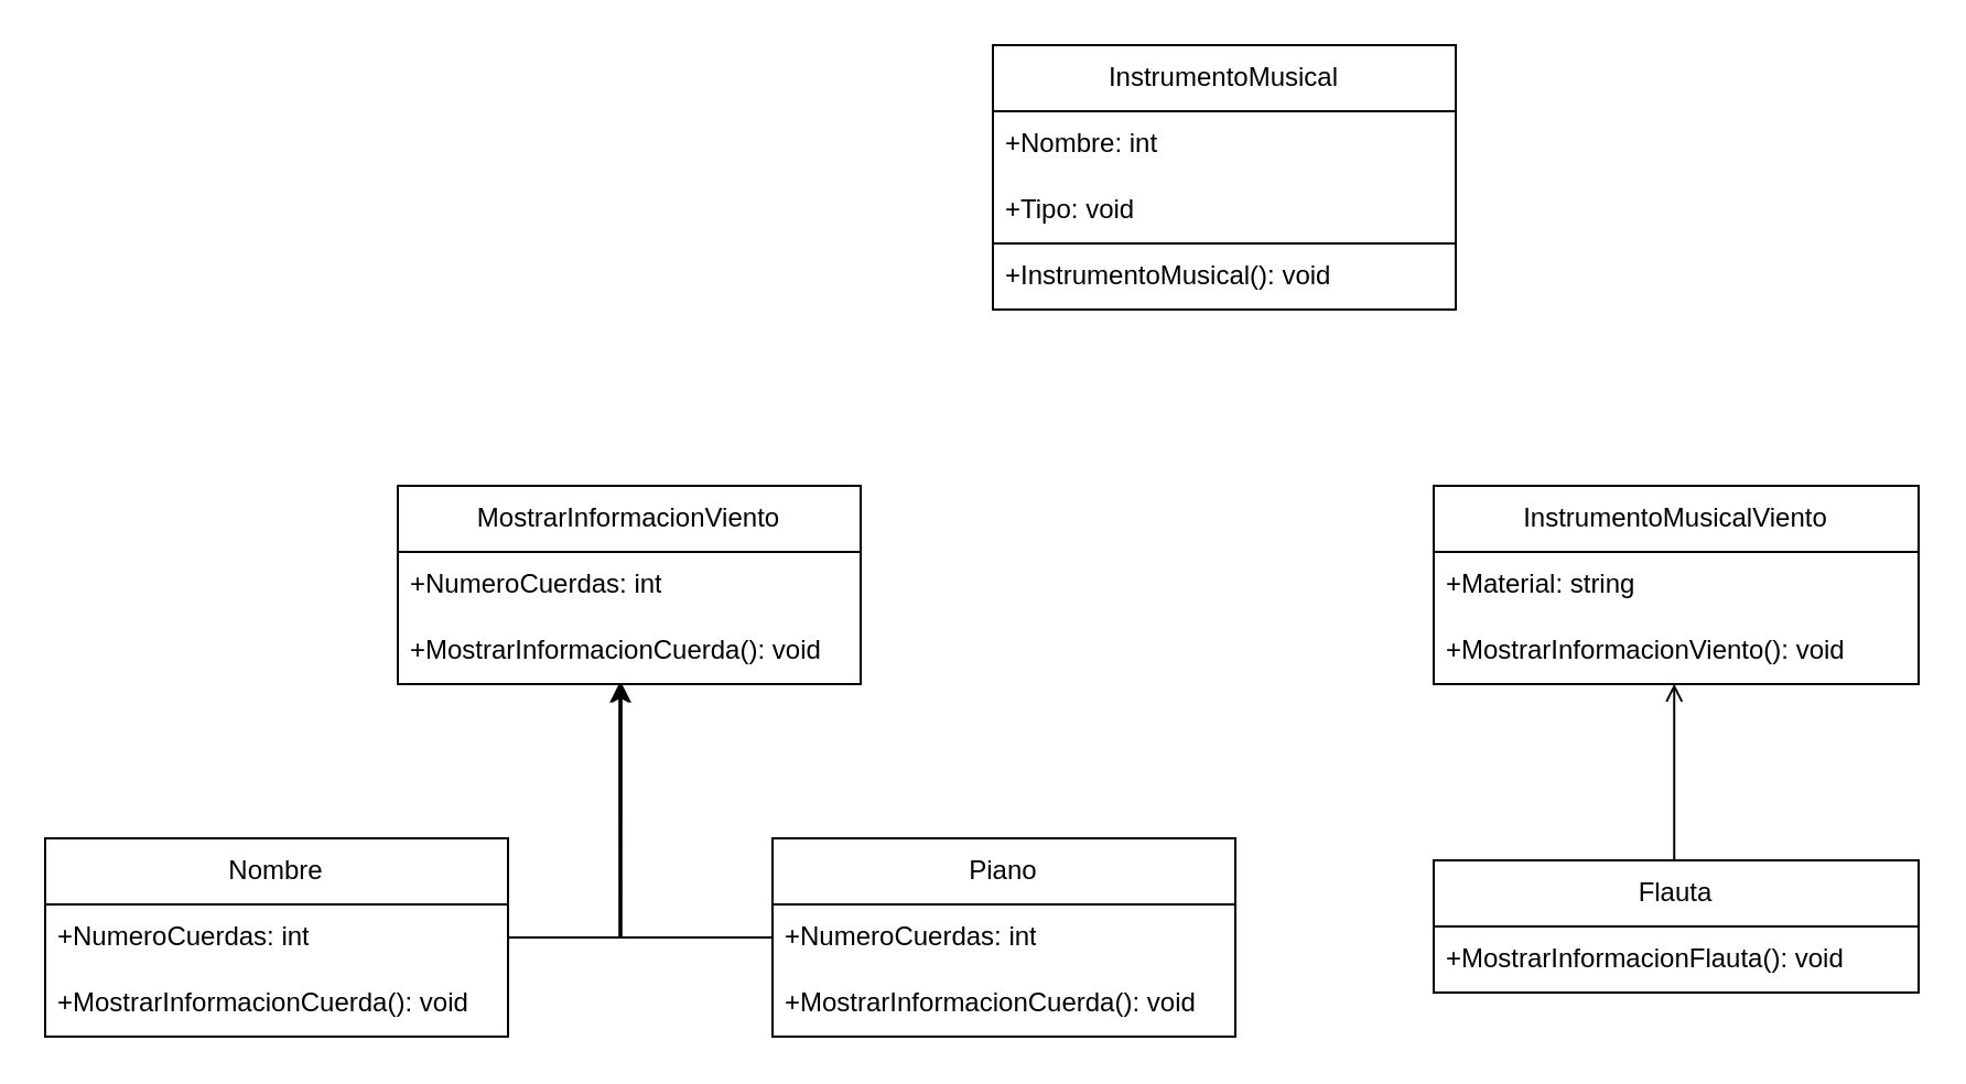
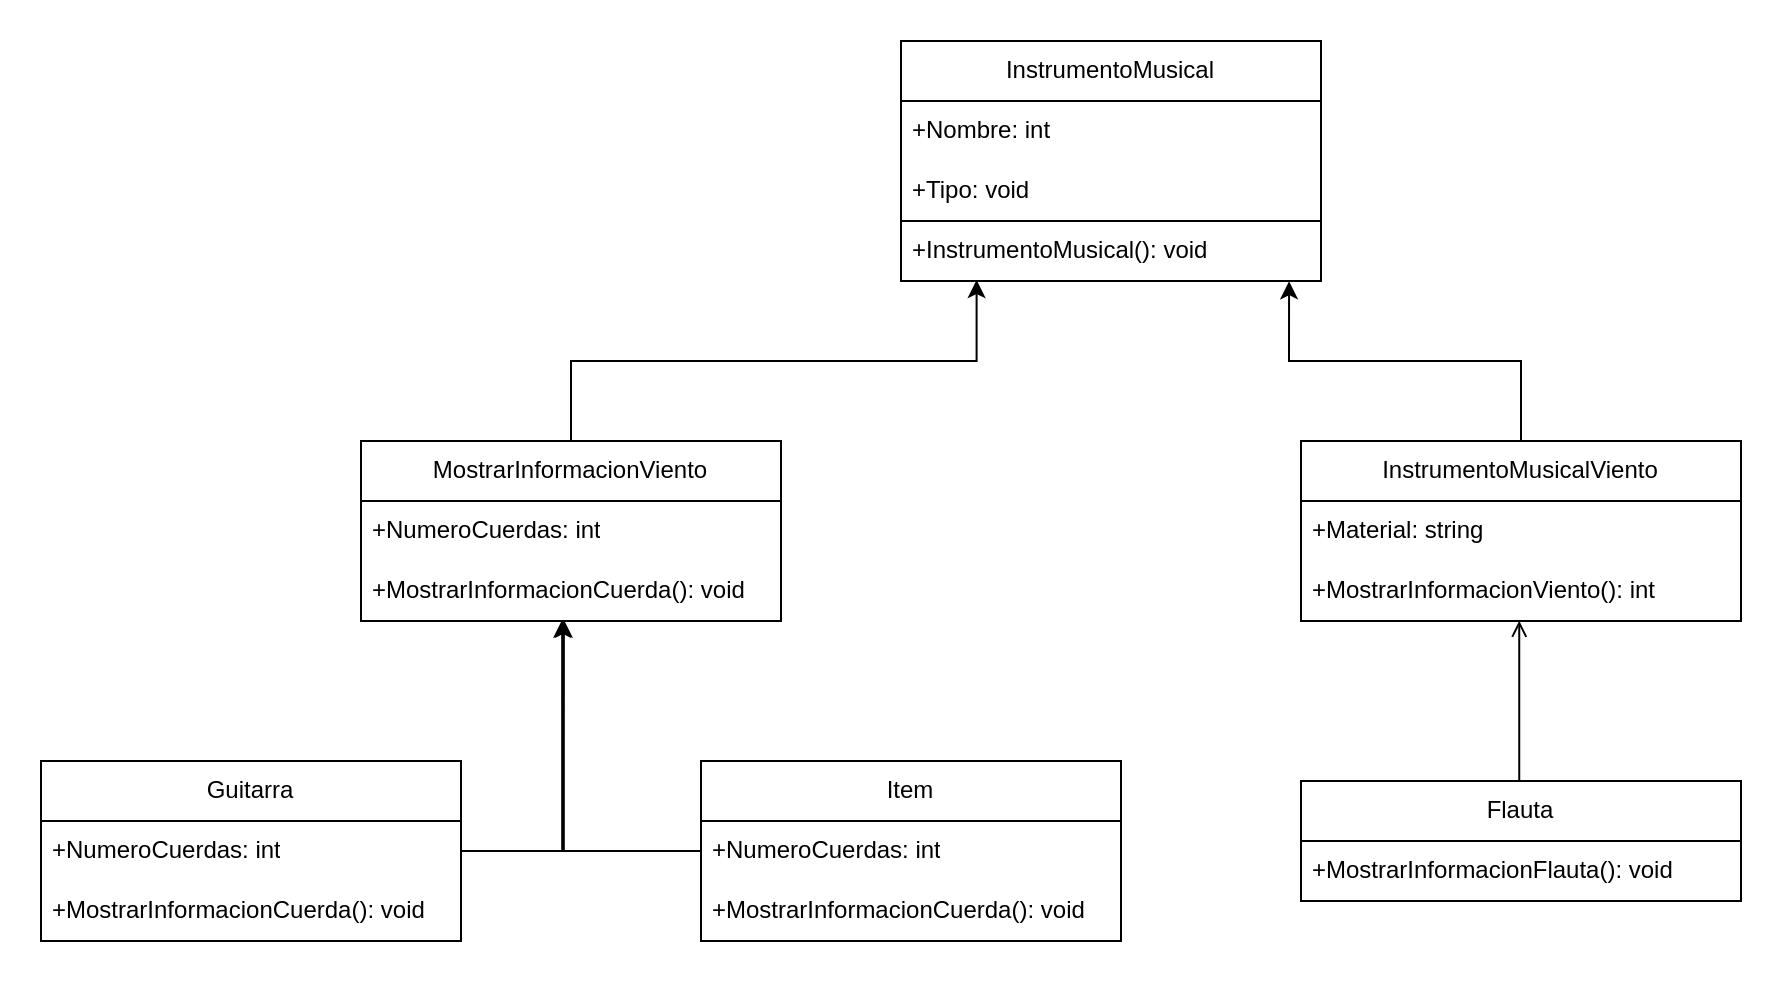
+ <mxCell id="10" style="edgeStyle=orthogonalEdgeStyle;rounded=0;orthogonalLoop=1;jettySize=auto;html=1;entryX=0.18;entryY=0.984;entryDx=0;entryDy=0;entryPerimeter=0;" parent="1" source="6" target="5" edge="1"><mxGeometry relative="1" as="geometry" /></mxCell>
+ <mxCell id="15" style="edgeStyle=orthogonalEdgeStyle;rounded=0;orthogonalLoop=1;jettySize=auto;html=1;entryX=0.924;entryY=1.004;entryDx=0;entryDy=0;entryPerimeter=0;" parent="1" source="11" target="5" edge="1"><mxGeometry relative="1" as="geometry" /></mxCell>
- <mxCell id="13" value="+MostrarInformacionViento(): void" style="text;strokeColor=none;fillColor=none;align=left;verticalAlign=middle;spacingLeft=4;spacingRight=4;overflow=hidden;points=[[0,0.5],[1,0.5]];portConstraint=eastwest;rotatable=0;whiteSpace=wrap;html=1;" parent="11" vertex="1"><mxGeometry y="60" width="220" height="30" as="geometry" /></mxCell>
+ <mxCell id="13" value="+MostrarInformacionViento(): int" style="text;strokeColor=none;fillColor=none;align=left;verticalAlign=middle;spacingLeft=4;spacingRight=4;overflow=hidden;points=[[0,0.5],[1,0.5]];portConstraint=eastwest;rotatable=0;whiteSpace=wrap;html=1;" parent="11" vertex="1"><mxGeometry y="60" width="220" height="30" as="geometry" /></mxCell>
- <mxCell id="16" value="Nombre" style="swimlane;fontStyle=0;childLayout=stackLayout;horizontal=1;startSize=30;horizontalStack=0;resizeParent=1;resizeParentMax=0;resizeLast=0;collapsible=1;marginBottom=0;whiteSpace=wrap;html=1;" parent="1" vertex="1"><mxGeometry x="20" y="380" width="210" height="90" as="geometry" /></mxCell>
+ <mxCell id="16" value="Guitarra" style="swimlane;fontStyle=0;childLayout=stackLayout;horizontal=1;startSize=30;horizontalStack=0;resizeParent=1;resizeParentMax=0;resizeLast=0;collapsible=1;marginBottom=0;whiteSpace=wrap;html=1;" parent="1" vertex="1"><mxGeometry x="20" y="380" width="210" height="90" as="geometry" /></mxCell>
- <mxCell id="20" value="Piano" style="swimlane;fontStyle=0;childLayout=stackLayout;horizontal=1;startSize=30;horizontalStack=0;resizeParent=1;resizeParentMax=0;resizeLast=0;collapsible=1;marginBottom=0;whiteSpace=wrap;html=1;" parent="1" vertex="1"><mxGeometry x="350" y="380" width="210" height="90" as="geometry" /></mxCell>
+ <mxCell id="20" value="Item" style="swimlane;fontStyle=0;childLayout=stackLayout;horizontal=1;startSize=30;horizontalStack=0;resizeParent=1;resizeParentMax=0;resizeLast=0;collapsible=1;marginBottom=0;whiteSpace=wrap;html=1;" parent="1" vertex="1"><mxGeometry x="350" y="380" width="210" height="90" as="geometry" /></mxCell>
